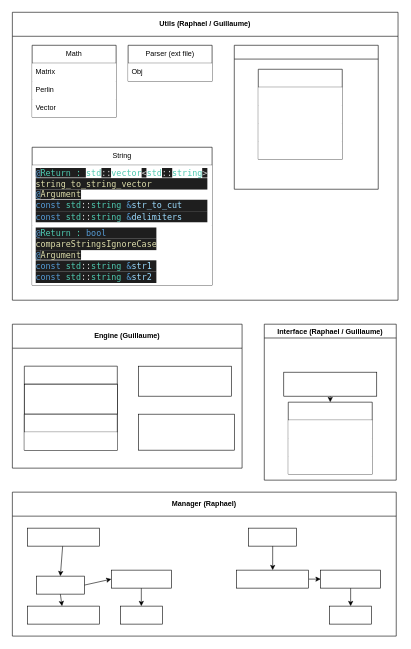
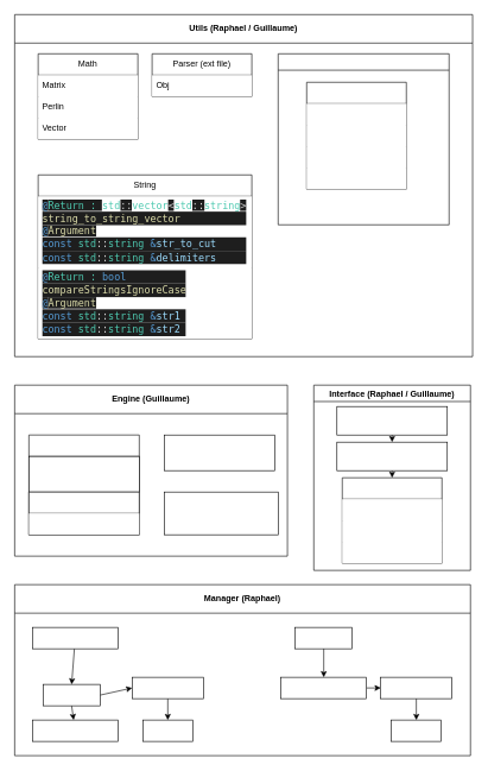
+ <mxCell id="4" value="Scene" style="rounded=0;whiteSpace=wrap;html=1;fillStyle=auto;fontColor=#FFFFFF;fillColor=default;" vertex="1" parent="2"><mxGeometry x="32.5" y="30" width="155" height="40" as="geometry" /></mxCell>
+ <mxCell id="3" style="edgeStyle=none;html=1;exitX=0.5;exitY=1;exitDx=0;exitDy=0;entryX=0.5;entryY=0;entryDx=0;entryDy=0;fontColor=#FFFFFF;" edge="1" parent="2" source="4" target="6"><mxGeometry relative="1" as="geometry" /></mxCell>
